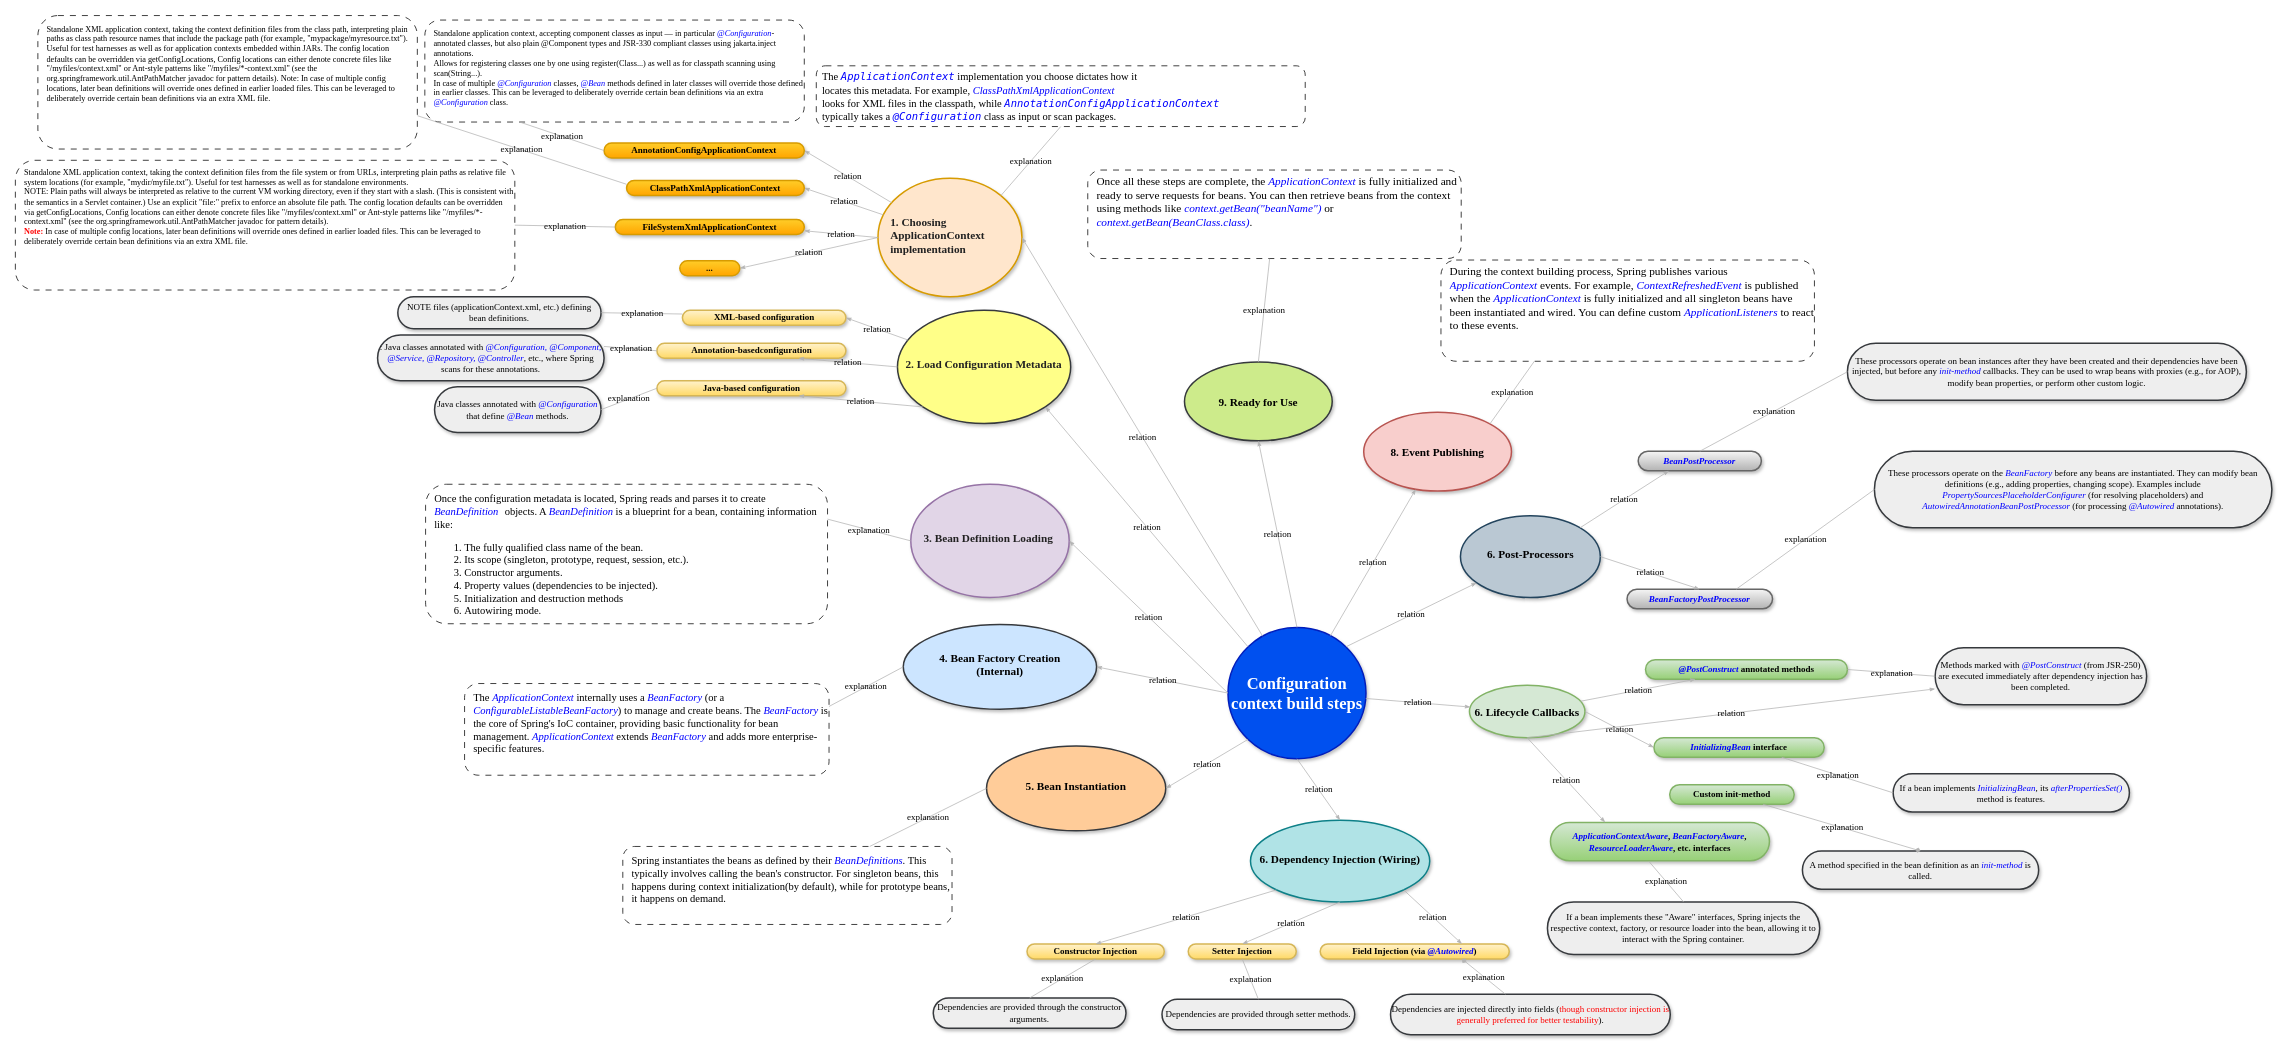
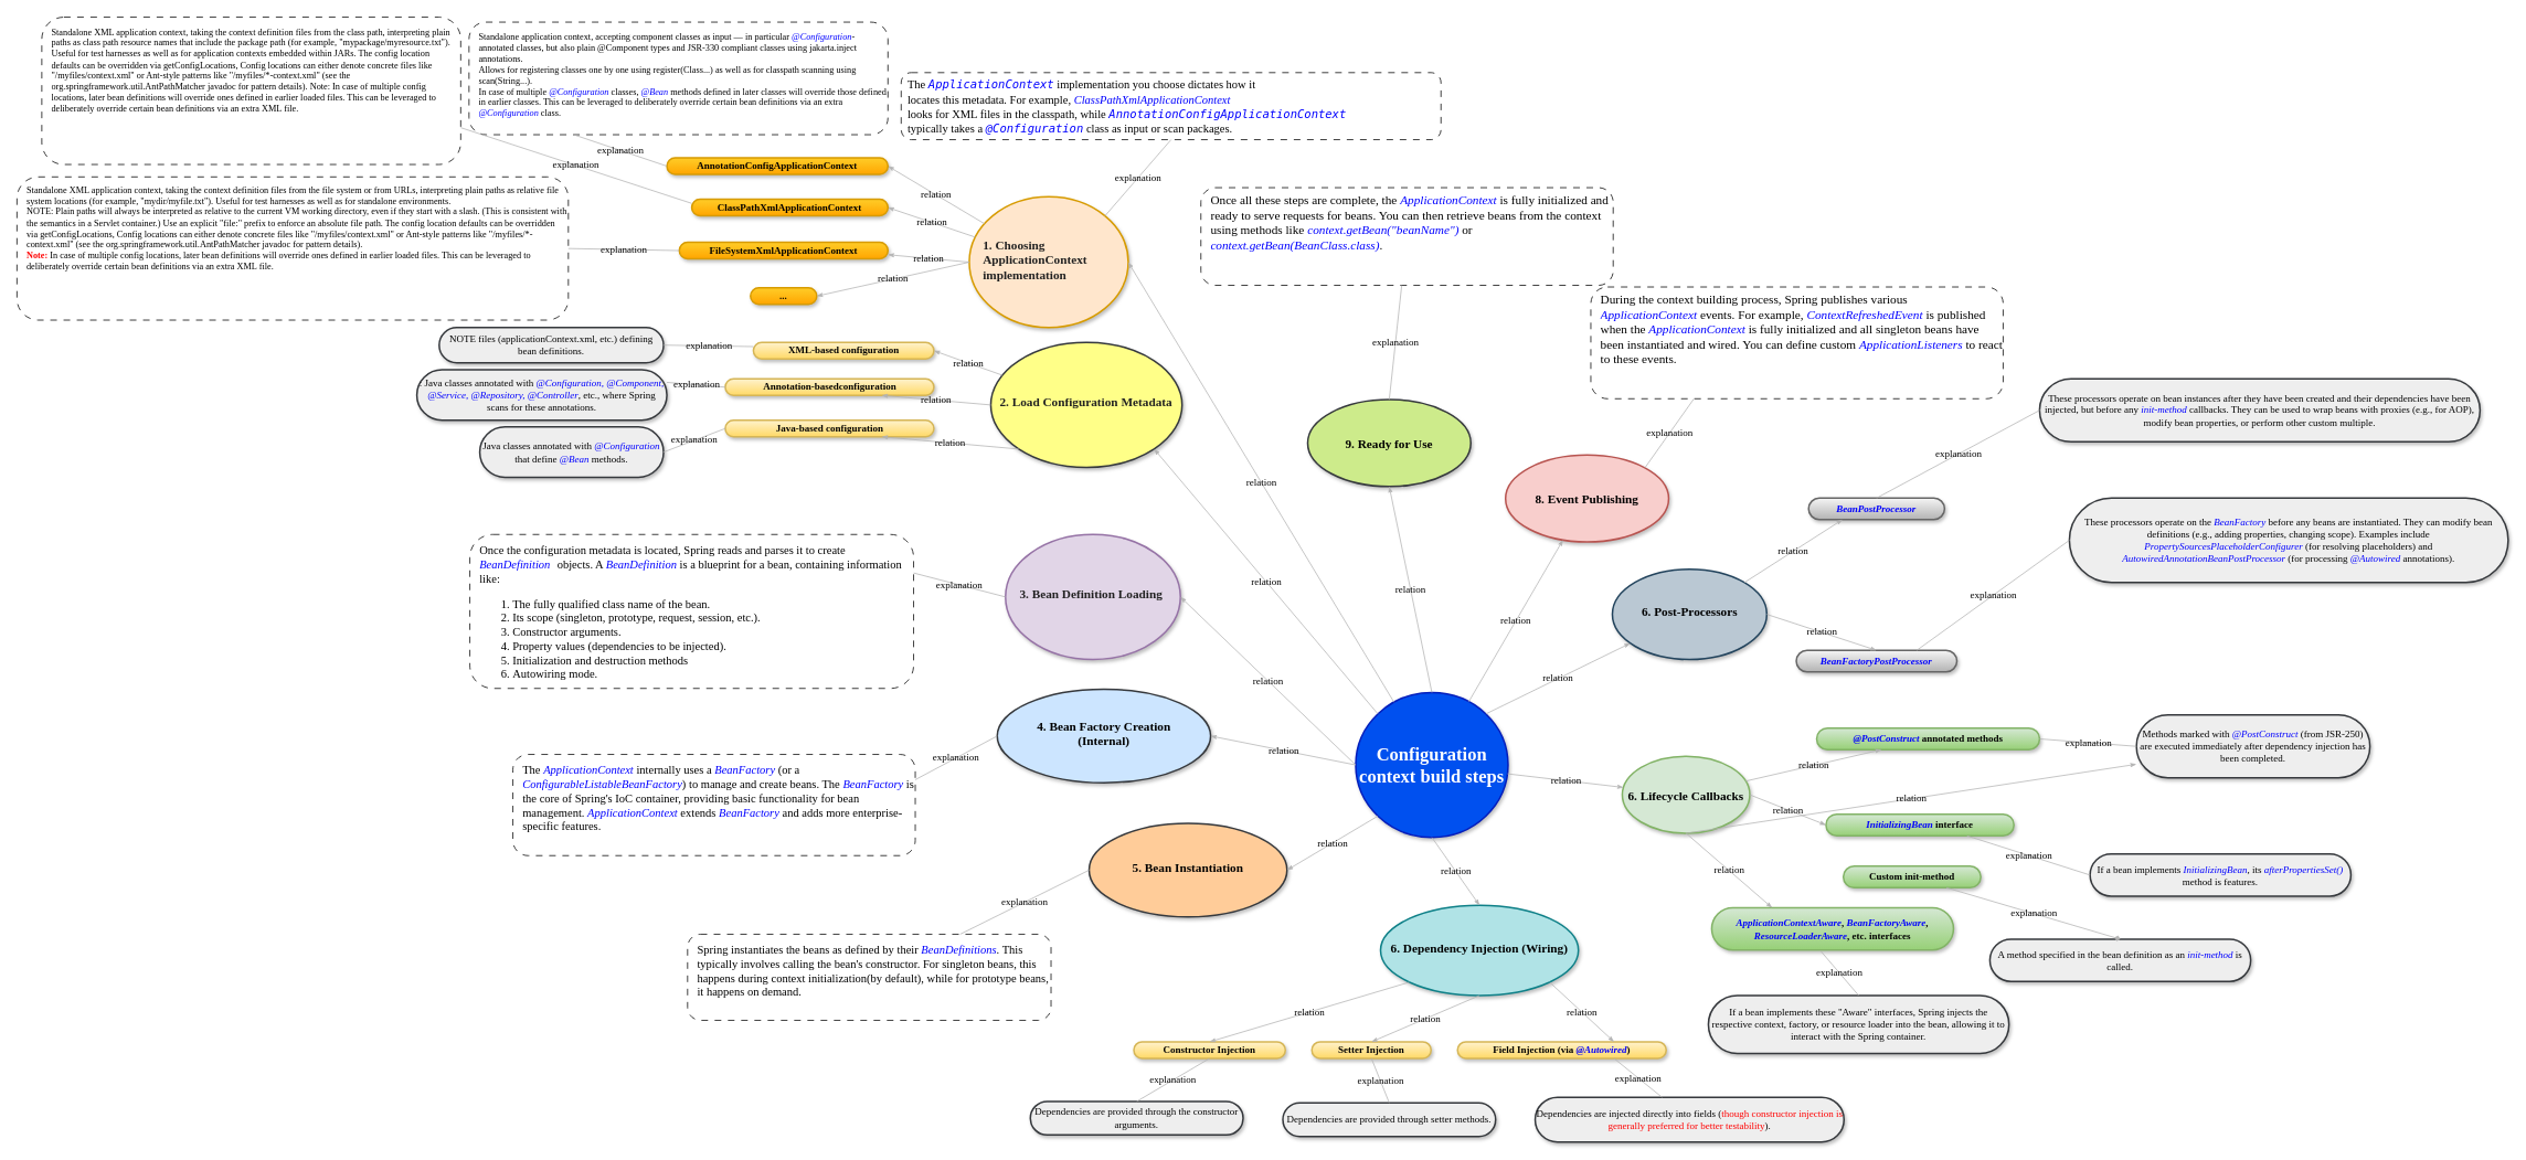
- <mxCell id="79" value="These processors operate on bean instances after they have been created and their dependencies have been injected, but before any &lt;i&gt;&lt;font style=&quot;color: rgb(0, 0, 255);&quot;&gt;init-method&lt;/font&gt;&lt;/i&gt; callbacks. They can be used to wrap beans with proxies (e.g., for AOP), modify bean properties, or perform other custom logic." style="whiteSpace=wrap;rounded=1;shadow=1;comic=0;labelBackgroundColor=none;strokeWidth=2;fontFamily=Lucida Console;fontSize=12;align=center;arcSize=50;fillColor=#eeeeee;strokeColor=#36393d;html=1;" parent="1" vertex="1"><mxGeometry x="2463" y="457" width="532" height="76" as="geometry" /></mxCell>
+ <mxCell id="79" value="These processors operate on bean instances after they have been created and their dependencies have been injected, but before any &lt;i&gt;&lt;font style=&quot;color: rgb(0, 0, 255);&quot;&gt;init-method&lt;/font&gt;&lt;/i&gt; callbacks. They can be used to wrap beans with proxies (e.g., for AOP), modify bean properties, or perform other custom multiple." style="whiteSpace=wrap;rounded=1;shadow=1;comic=0;labelBackgroundColor=none;strokeWidth=2;fontFamily=Lucida Console;fontSize=12;align=center;arcSize=50;fillColor=#eeeeee;strokeColor=#36393d;html=1;" parent="1" vertex="1"><mxGeometry x="2463" y="457" width="532" height="76" as="geometry" /></mxCell>
- <mxCell id="5" value="6. Lifecycle Callbacks" style="ellipse;whiteSpace=wrap;rounded=1;shadow=1;comic=0;labelBackgroundColor=none;strokeWidth=2;fontFamily=Verdana;fontSize=15;align=center;fontStyle=1;fillColor=#d5e8d4;strokeColor=#82b366;html=1;" parent="1" vertex="1"><mxGeometry x="1959" y="913" width="154" height="70" as="geometry" /></mxCell>
+ <mxCell id="5" value="6. Lifecycle Callbacks" style="ellipse;whiteSpace=wrap;rounded=1;shadow=1;comic=0;labelBackgroundColor=none;strokeWidth=2;fontFamily=Verdana;fontSize=15;align=center;fontStyle=1;fillColor=#d5e8d4;strokeColor=#82b366;html=1;" parent="1" vertex="1"><mxGeometry x="1959" y="913" width="154" height="93" as="geometry" /></mxCell>
- <mxCell id="57" value="explanation" style="edgeStyle=none;rounded=1;html=1;labelBackgroundColor=none;startArrow=none;startFill=0;startSize=5;endArrow=diamond;endFill=1;endSize=5;jettySize=auto;orthogonalLoop=1;strokeColor=#B3B3B3;strokeWidth=1;fontFamily=Verdana;fontSize=12;entryX=0.75;entryY=1;entryDx=0;entryDy=0;" parent="1" source="54" target="51" edge="1"><mxGeometry relative="1" as="geometry"><mxPoint x="783" y="1153" as="sourcePoint" /><mxPoint x="940" y="1161" as="targetPoint" /></mxGeometry></mxCell>
+ <mxCell id="57" value="explanation" style="edgeStyle=none;rounded=1;html=1;labelBackgroundColor=none;startArrow=none;startFill=0;startSize=5;endArrow=none;endFill=1;endSize=5;jettySize=auto;orthogonalLoop=1;strokeColor=#B3B3B3;strokeWidth=1;fontFamily=Verdana;fontSize=12;entryX=0.75;entryY=1;entryDx=0;entryDy=0;" parent="1" source="54" target="51" edge="1"><mxGeometry relative="1" as="geometry"><mxPoint x="783" y="1153" as="sourcePoint" /><mxPoint x="940" y="1161" as="targetPoint" /></mxGeometry></mxCell>
